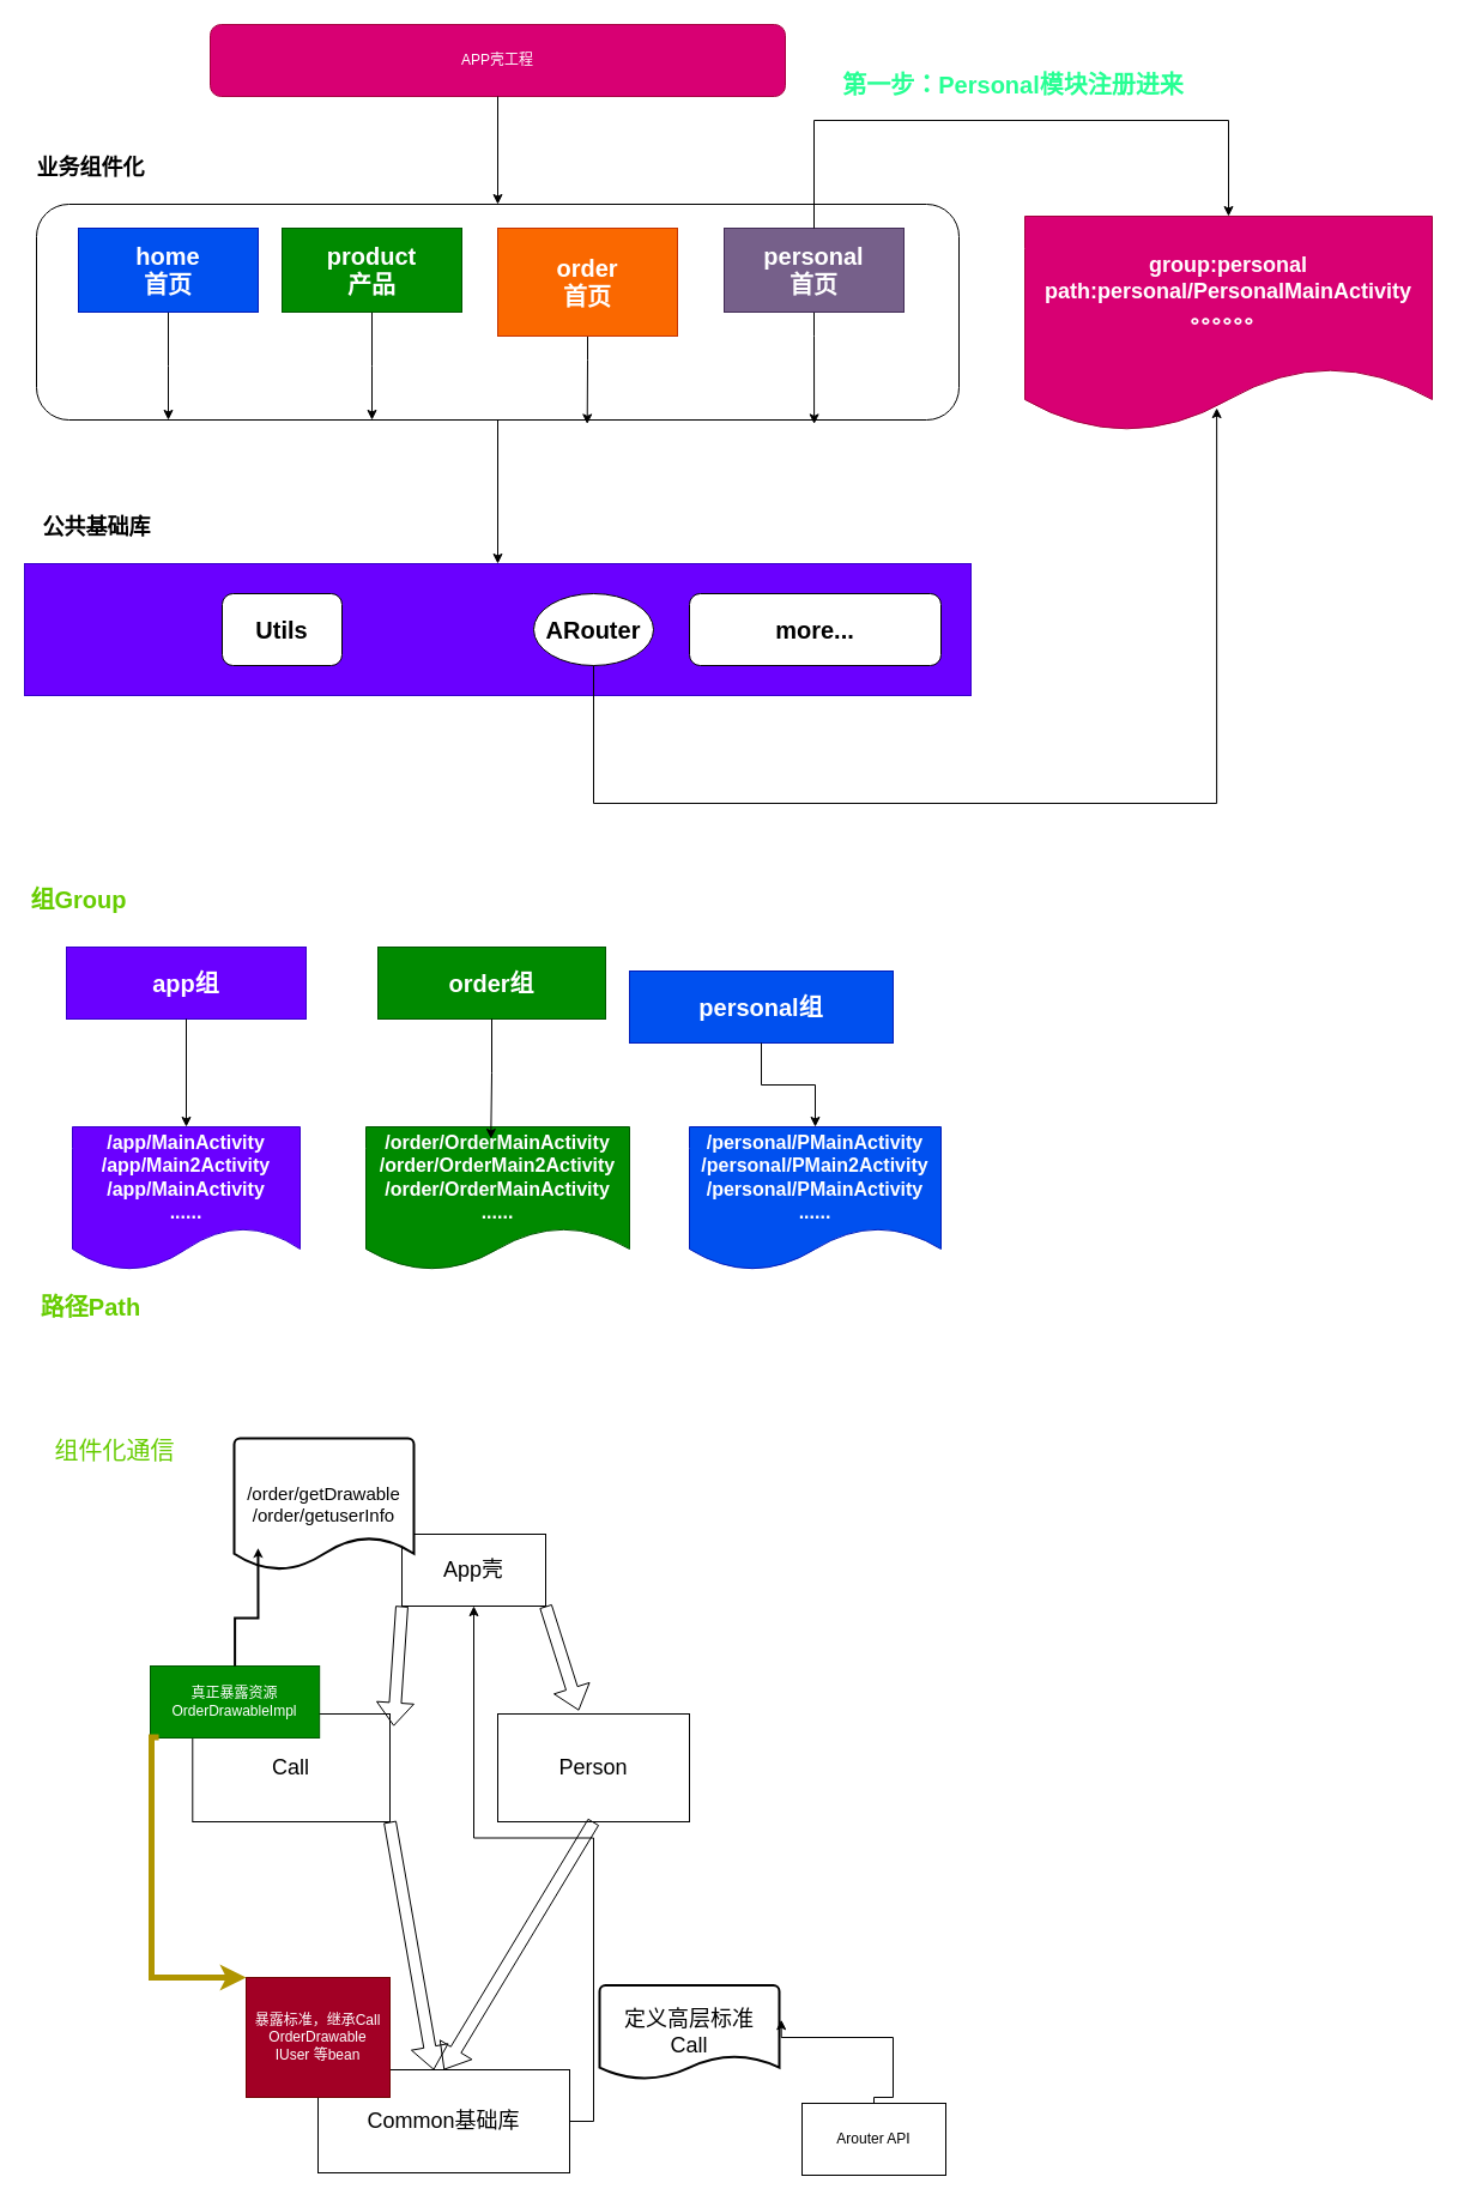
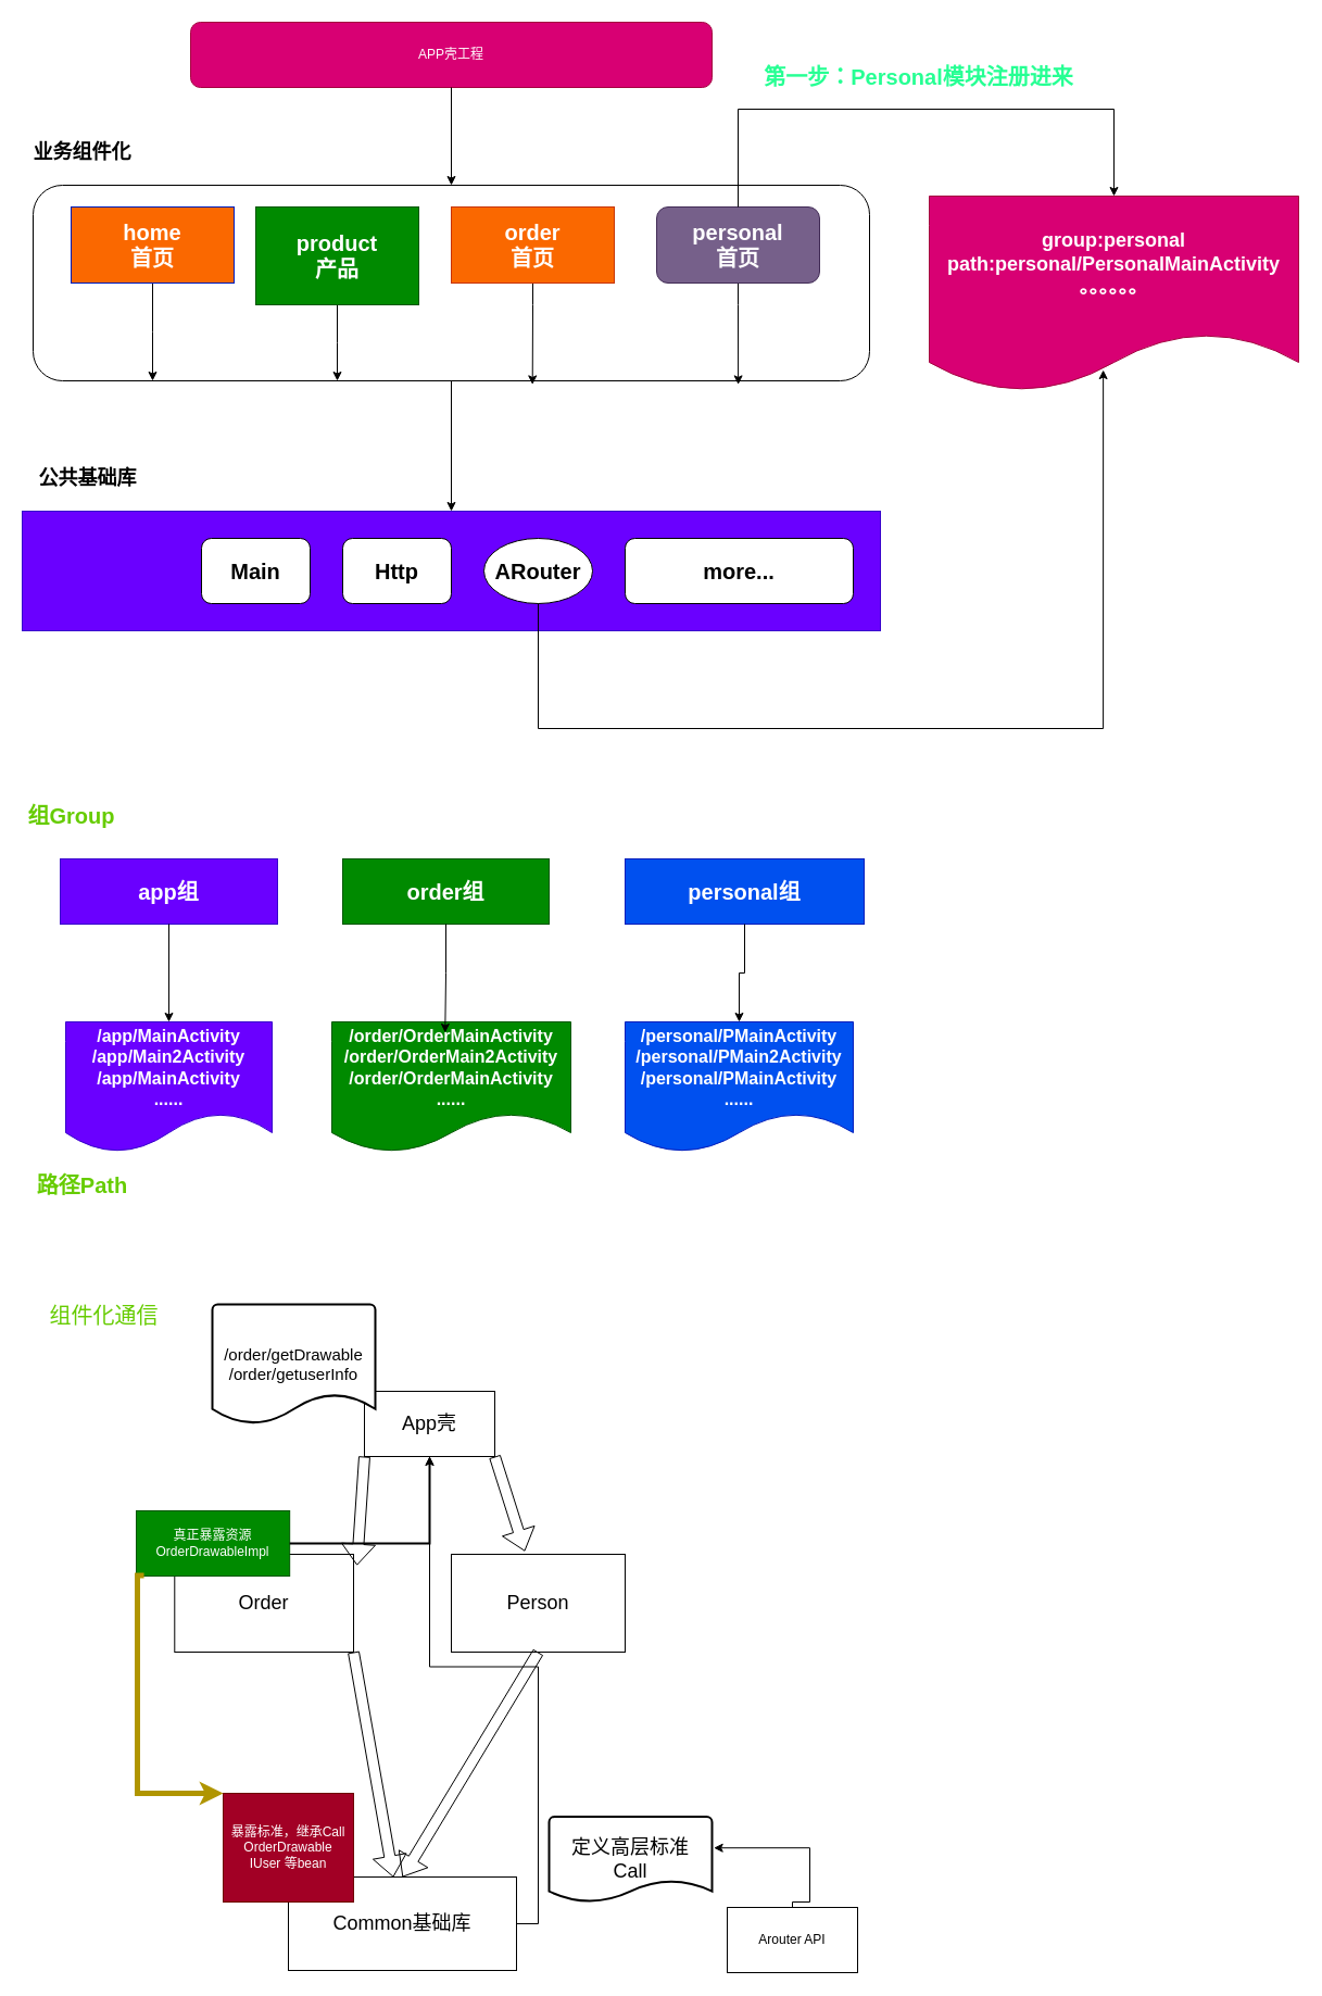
- <mxCell id="20" value="&lt;b style=&quot;font-size: 20px&quot;&gt;home&lt;br&gt;首页&lt;/b&gt;" style="rounded=0;whiteSpace=wrap;html=1;fillColor=#0050ef;strokeColor=#001DBC;fontColor=#ffffff;" vertex="1" parent="14"><mxGeometry x="45" y="170" width="150" height="70" as="geometry" /></mxCell>
+ <mxCell id="20" value="&lt;b style=&quot;font-size: 20px&quot;&gt;home&lt;br&gt;首页&lt;/b&gt;" style="rounded=0;whiteSpace=wrap;html=1;fillColor=#fa6800;strokeColor=#001DBC;fontColor=#ffffff;" vertex="1" parent="14"><mxGeometry x="45" y="170" width="150" height="70" as="geometry" /></mxCell>
- <mxCell id="22" value="&lt;b style=&quot;font-size: 20px&quot;&gt;product&lt;br&gt;产品&lt;br&gt;&lt;/b&gt;" style="rounded=0;whiteSpace=wrap;html=1;fillColor=#008a00;strokeColor=#005700;fontColor=#ffffff;" vertex="1" parent="14"><mxGeometry x="215" y="170" width="150" height="70" as="geometry" /></mxCell>
+ <mxCell id="22" value="&lt;b style=&quot;font-size: 20px&quot;&gt;product&lt;br&gt;产品&lt;br&gt;&lt;/b&gt;" style="rounded=0;whiteSpace=wrap;html=1;fillColor=#008a00;strokeColor=#005700;fontColor=#ffffff;" vertex="1" parent="14"><mxGeometry x="215" y="170" width="150" height="90" as="geometry" /></mxCell>
- <mxCell id="26" value="&lt;b style=&quot;font-size: 20px&quot;&gt;personal&lt;br&gt;首页&lt;/b&gt;" style="rounded=0;whiteSpace=wrap;html=1;fillColor=#76608a;strokeColor=#432D57;fontColor=#ffffff;" vertex="1" parent="14"><mxGeometry x="584" y="170" width="150" height="70" as="geometry" /></mxCell>
+ <mxCell id="26" value="&lt;b style=&quot;font-size: 20px&quot;&gt;personal&lt;br&gt;首页&lt;/b&gt;" style="whiteSpace=wrap;html=1;fillColor=#76608a;strokeColor=#432D57;fontColor=#ffffff;rounded=1;" vertex="1" parent="14"><mxGeometry x="584" y="170" width="150" height="70" as="geometry" /></mxCell>
- <mxCell id="24" value="&lt;b style=&quot;font-size: 20px&quot;&gt;order&lt;br&gt;首页&lt;/b&gt;" style="rounded=0;whiteSpace=wrap;html=1;fillColor=#fa6800;strokeColor=#C73500;fontColor=#ffffff;" vertex="1" parent="14"><mxGeometry x="395" y="170" width="150" height="90" as="geometry" /></mxCell>
+ <mxCell id="24" value="&lt;b style=&quot;font-size: 20px&quot;&gt;order&lt;br&gt;首页&lt;/b&gt;" style="rounded=0;whiteSpace=wrap;html=1;fillColor=#fa6800;strokeColor=#C73500;fontColor=#ffffff;" vertex="1" parent="14"><mxGeometry x="395" y="170" width="150" height="70" as="geometry" /></mxCell>
- <mxCell id="30" value="&lt;b&gt;&lt;font style=&quot;font-size: 20px&quot;&gt;Utils&lt;/font&gt;&lt;/b&gt;" style="rounded=1;whiteSpace=wrap;html=1;" vertex="1" parent="14"><mxGeometry x="165" y="475" width="100" height="60" as="geometry" /></mxCell>
+ <mxCell id="30" value="&lt;b&gt;&lt;font style=&quot;font-size: 20px&quot;&gt;Main&lt;/font&gt;&lt;/b&gt;" style="rounded=1;whiteSpace=wrap;html=1;" vertex="1" parent="14"><mxGeometry x="165" y="475" width="100" height="60" as="geometry" /></mxCell>
+ <mxCell id="31" value="&lt;b&gt;&lt;font style=&quot;font-size: 20px&quot;&gt;Http&lt;/font&gt;&lt;/b&gt;" style="rounded=1;whiteSpace=wrap;html=1;" vertex="1" parent="14"><mxGeometry x="295" y="475" width="100" height="60" as="geometry" /></mxCell>
- <mxCell id="5" value="&lt;span style=&quot;font-size: 20px&quot;&gt;&lt;b&gt;personal组&lt;/b&gt;&lt;/span&gt;" style="rounded=0;whiteSpace=wrap;html=1;fillColor=#0050ef;strokeColor=#001DBC;fontColor=#ffffff;" vertex="1" parent="3"><mxGeometry x="500" y="20" width="220" height="60" as="geometry" /></mxCell>
+ <mxCell id="5" value="&lt;span style=&quot;font-size: 20px&quot;&gt;&lt;b&gt;personal组&lt;/b&gt;&lt;/span&gt;" style="rounded=0;whiteSpace=wrap;html=1;fillColor=#0050ef;strokeColor=#001DBC;fontColor=#ffffff;" vertex="1" parent="3"><mxGeometry x="550" width="220" height="60" as="geometry" /></mxCell>
- <mxCell id="56" style="edgeStyle=orthogonalEdgeStyle;rounded=0;orthogonalLoop=1;jettySize=auto;html=1;entryX=0.133;entryY=0.833;entryDx=0;entryDy=0;entryPerimeter=0;strokeWidth=2;endSize=2;" edge="1" parent="39" source="48" target="55"><mxGeometry relative="1" as="geometry" /></mxCell>
+ <mxCell id="56" style="edgeStyle=orthogonalEdgeStyle;rounded=0;orthogonalLoop=1;jettySize=auto;html=1;strokeWidth=2;endSize=2;" edge="1" parent="39" source="48" target="41"><mxGeometry relative="1" as="geometry" /></mxCell>
- <mxCell id="47" value="&lt;font style=&quot;font-size: 18px&quot;&gt;Call&lt;/font&gt;" style="rounded=0;whiteSpace=wrap;html=1;" vertex="1" parent="46"><mxGeometry x="35.294" y="40" width="164.706" height="90" as="geometry" /></mxCell>
+ <mxCell id="47" value="&lt;font style=&quot;font-size: 18px&quot;&gt;Order&lt;/font&gt;" style="rounded=0;whiteSpace=wrap;html=1;" vertex="1" parent="46"><mxGeometry x="35.294" y="40" width="164.706" height="90" as="geometry" /></mxCell>
- <mxCell id="53" value="&lt;font style=&quot;font-size: 18px&quot;&gt;定义高层标准&lt;br&gt;Call&lt;/font&gt;" style="strokeWidth=2;html=1;shape=mxgraph.flowchart.document2;whiteSpace=wrap;size=0.25;" vertex="1" parent="40"><mxGeometry x="375" y="376.5" width="150" height="78.5" as="geometry" /></mxCell>
+ <mxCell id="53" value="&lt;font style=&quot;font-size: 18px&quot;&gt;定义高层标准&lt;br&gt;Call&lt;/font&gt;" style="strokeWidth=2;html=1;shape=mxgraph.flowchart.document2;whiteSpace=wrap;size=0.25;" vertex="1" parent="40"><mxGeometry x="380" y="391.5" width="150" height="78.5" as="geometry" /></mxCell>
